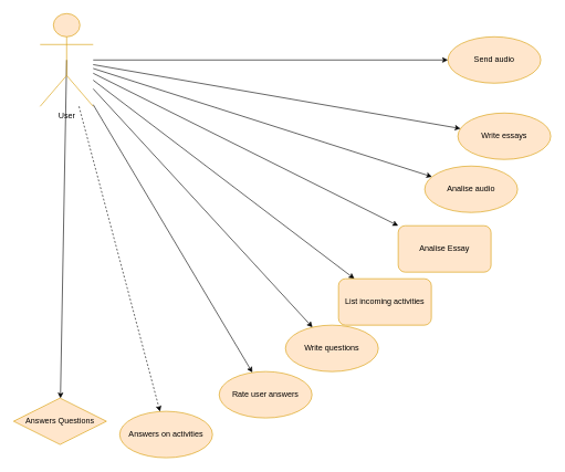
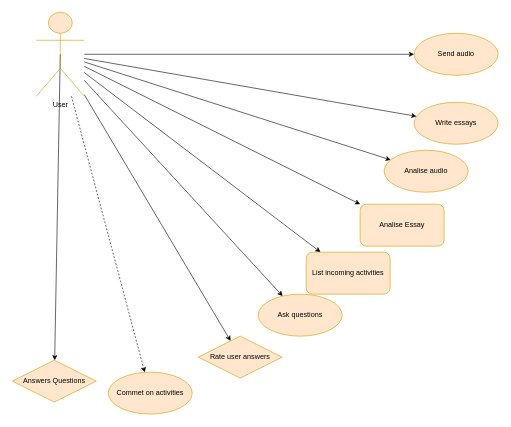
- <mxCell id="12" value="Send audio" style="ellipse;whiteSpace=wrap;html=1;fillColor=#ffe6cc;strokeColor=#d79b00;" vertex="1" parent="1"><mxGeometry x="675" y="55" width="140" height="70" as="geometry" /></mxCell>
+ <mxCell id="12" value="Send audio" style="ellipse;whiteSpace=wrap;html=1;fillColor=#ffe6cc;strokeColor=#d79b00;" vertex="1" parent="1"><mxGeometry x="690" y="55" width="140" height="70" as="geometry" /></mxCell>
- <mxCell id="16" value="Write questions" style="ellipse;whiteSpace=wrap;html=1;fillColor=#ffe6cc;strokeColor=#d79b00;" vertex="1" parent="1"><mxGeometry x="430" y="490" width="140" height="70" as="geometry" /></mxCell>
+ <mxCell id="16" value="Ask questions" style="ellipse;whiteSpace=wrap;html=1;fillColor=#ffe6cc;strokeColor=#d79b00;" vertex="1" parent="1"><mxGeometry x="430" y="490" width="140" height="70" as="geometry" /></mxCell>
- <mxCell id="19" value="Rate user answers" style="ellipse;whiteSpace=wrap;html=1;fillColor=#ffe6cc;strokeColor=#d79b00;" vertex="1" parent="1"><mxGeometry x="330" y="560" width="140" height="70" as="geometry" /></mxCell>
+ <mxCell id="19" value="Rate user answers" style="rhombus;whiteSpace=wrap;html=1;fillColor=#ffe6cc;strokeColor=#d79b00;" vertex="1" parent="1"><mxGeometry x="330" y="560" width="140" height="70" as="geometry" /></mxCell>
- <mxCell id="17" value="Answers on activities" style="ellipse;whiteSpace=wrap;html=1;fillColor=#ffe6cc;strokeColor=#d79b00;" vertex="1" parent="1"><mxGeometry x="180" y="620" width="140" height="70" as="geometry" /></mxCell>
+ <mxCell id="17" value="Commet on activities" style="ellipse;whiteSpace=wrap;html=1;fillColor=#ffe6cc;strokeColor=#d79b00;" vertex="1" parent="1"><mxGeometry x="180" y="620" width="140" height="70" as="geometry" /></mxCell>
